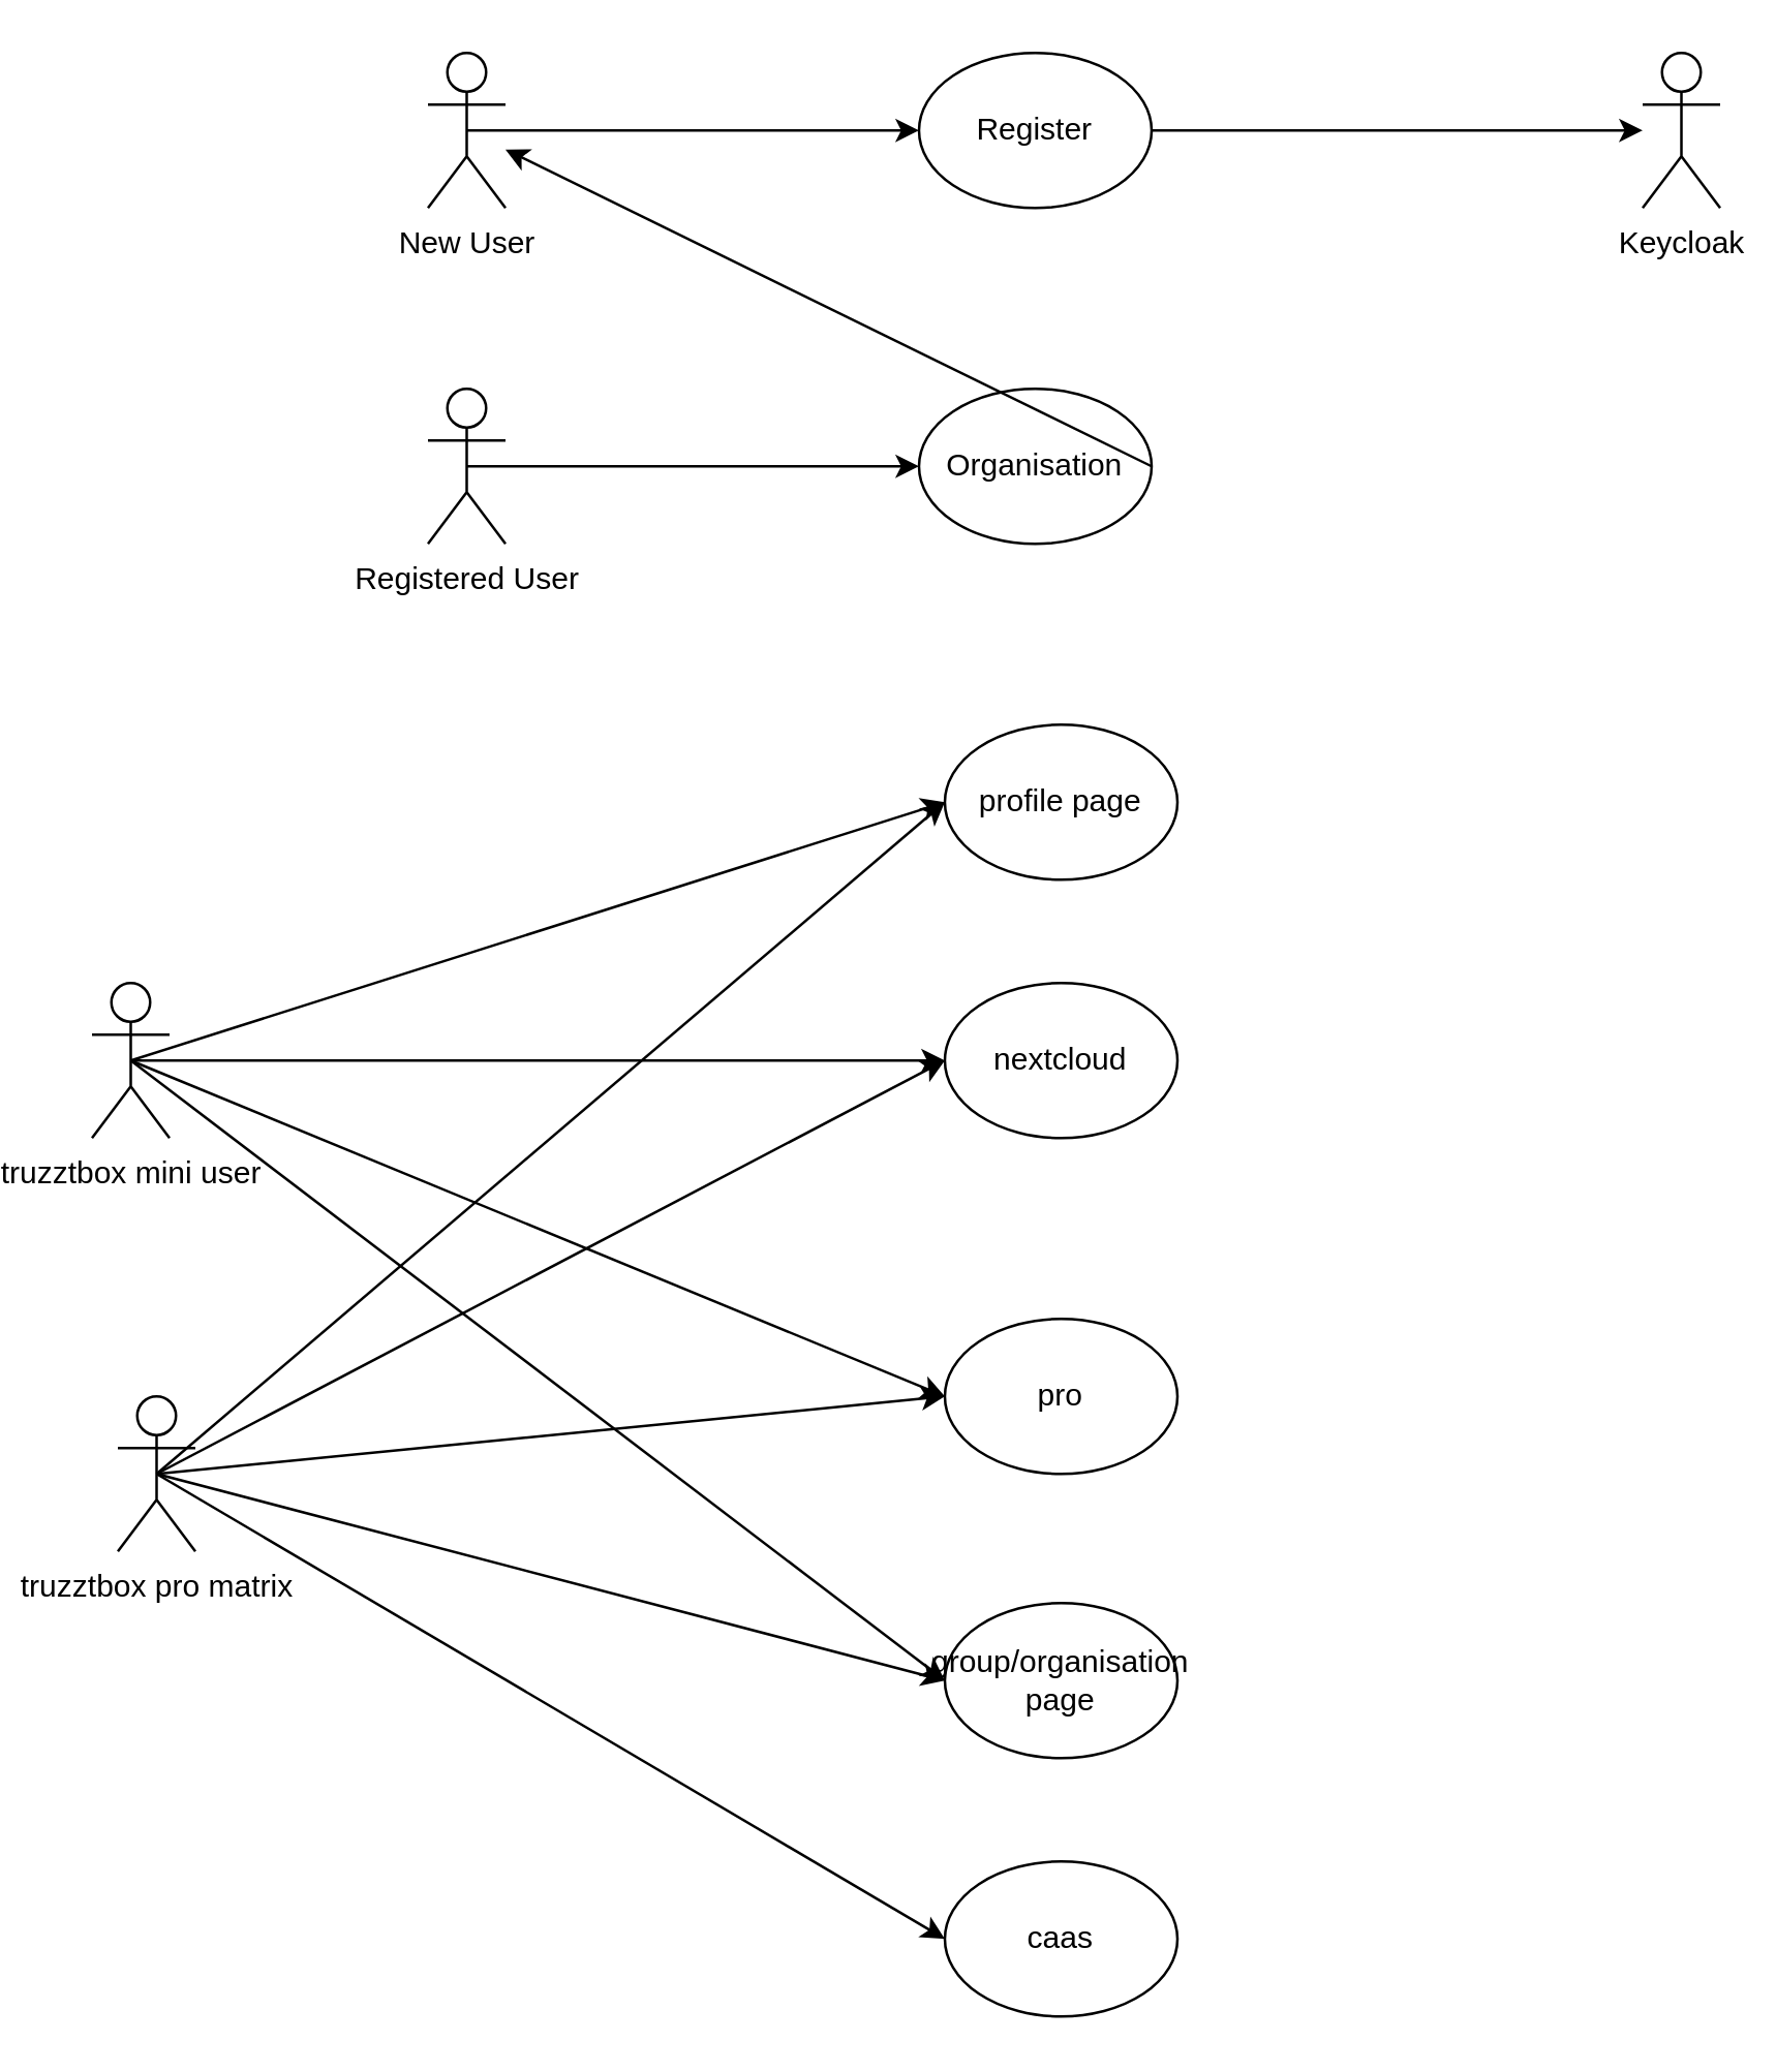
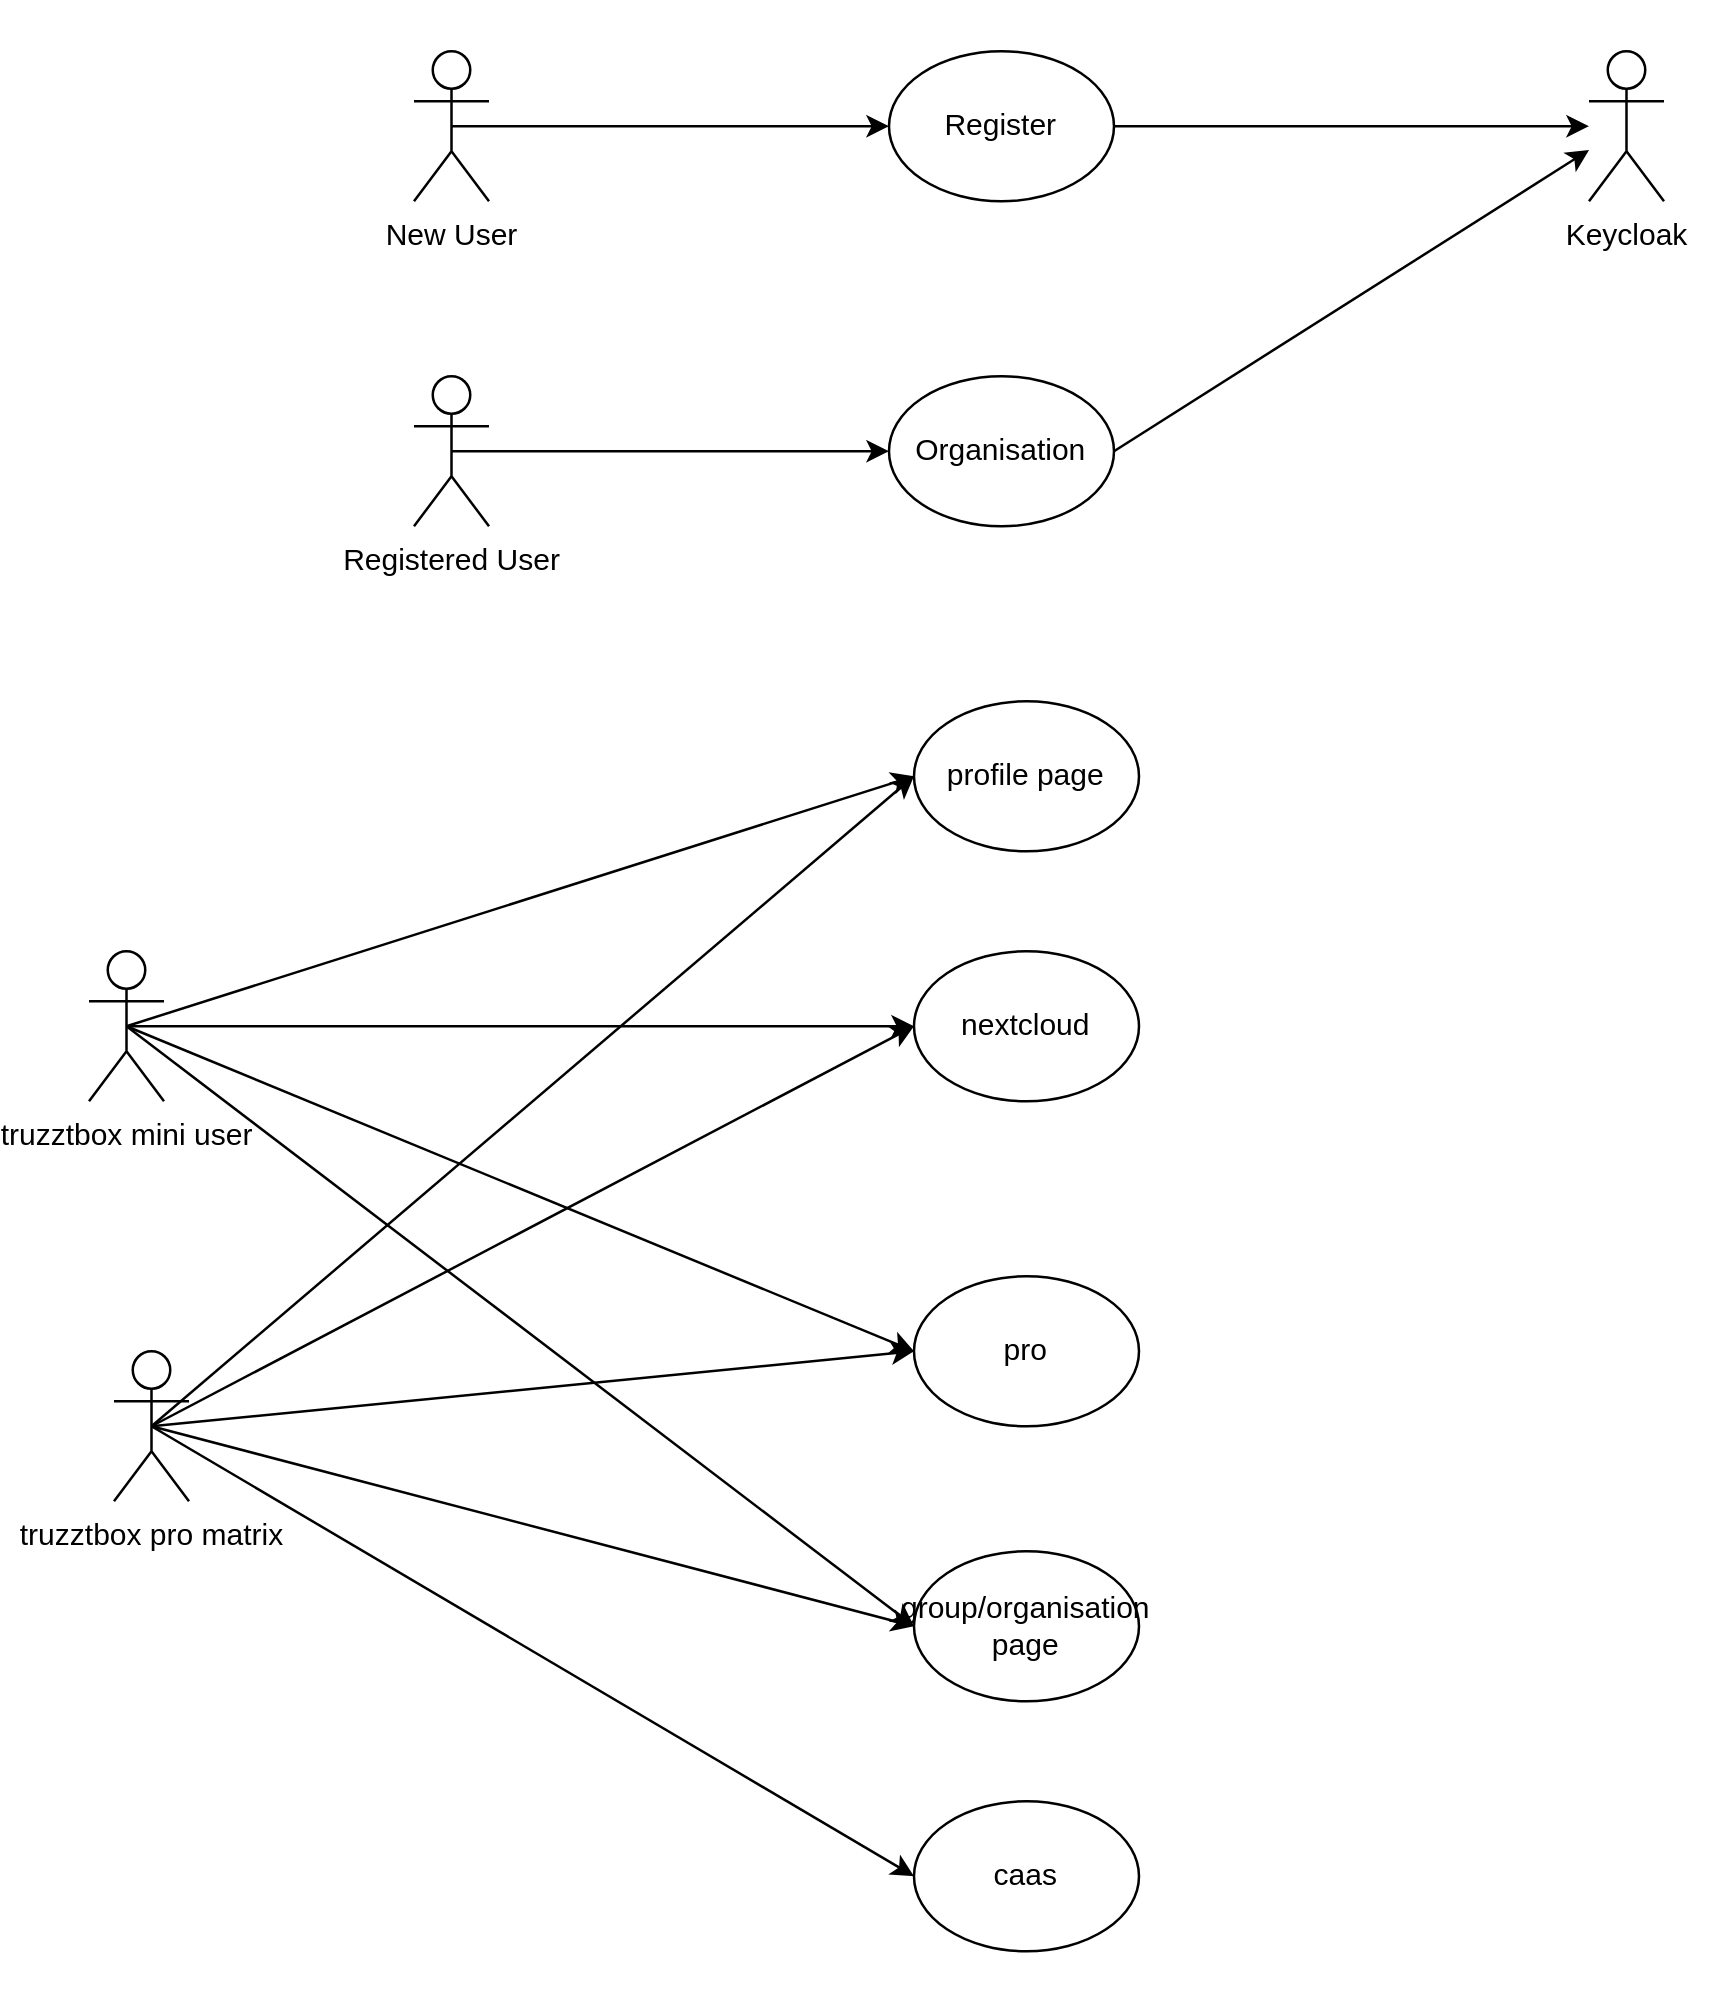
- <mxCell id="10" value="" style="endArrow=classic;html=1;rounded=0;exitX=1;exitY=0.5;exitDx=0;exitDy=0;" edge="1" parent="1" source="8" target="3"><mxGeometry width="50" height="50" relative="1" as="geometry"><mxPoint x="370" y="150" as="sourcePoint" /><mxPoint x="620" y="50" as="targetPoint" /></mxGeometry></mxCell>
+ <mxCell id="10" value="" style="endArrow=classic;html=1;rounded=0;exitX=1;exitY=0.5;exitDx=0;exitDy=0;" edge="1" parent="1" source="8" target="5"><mxGeometry width="50" height="50" relative="1" as="geometry"><mxPoint x="370" y="150" as="sourcePoint" /><mxPoint x="620" y="50" as="targetPoint" /></mxGeometry></mxCell>
